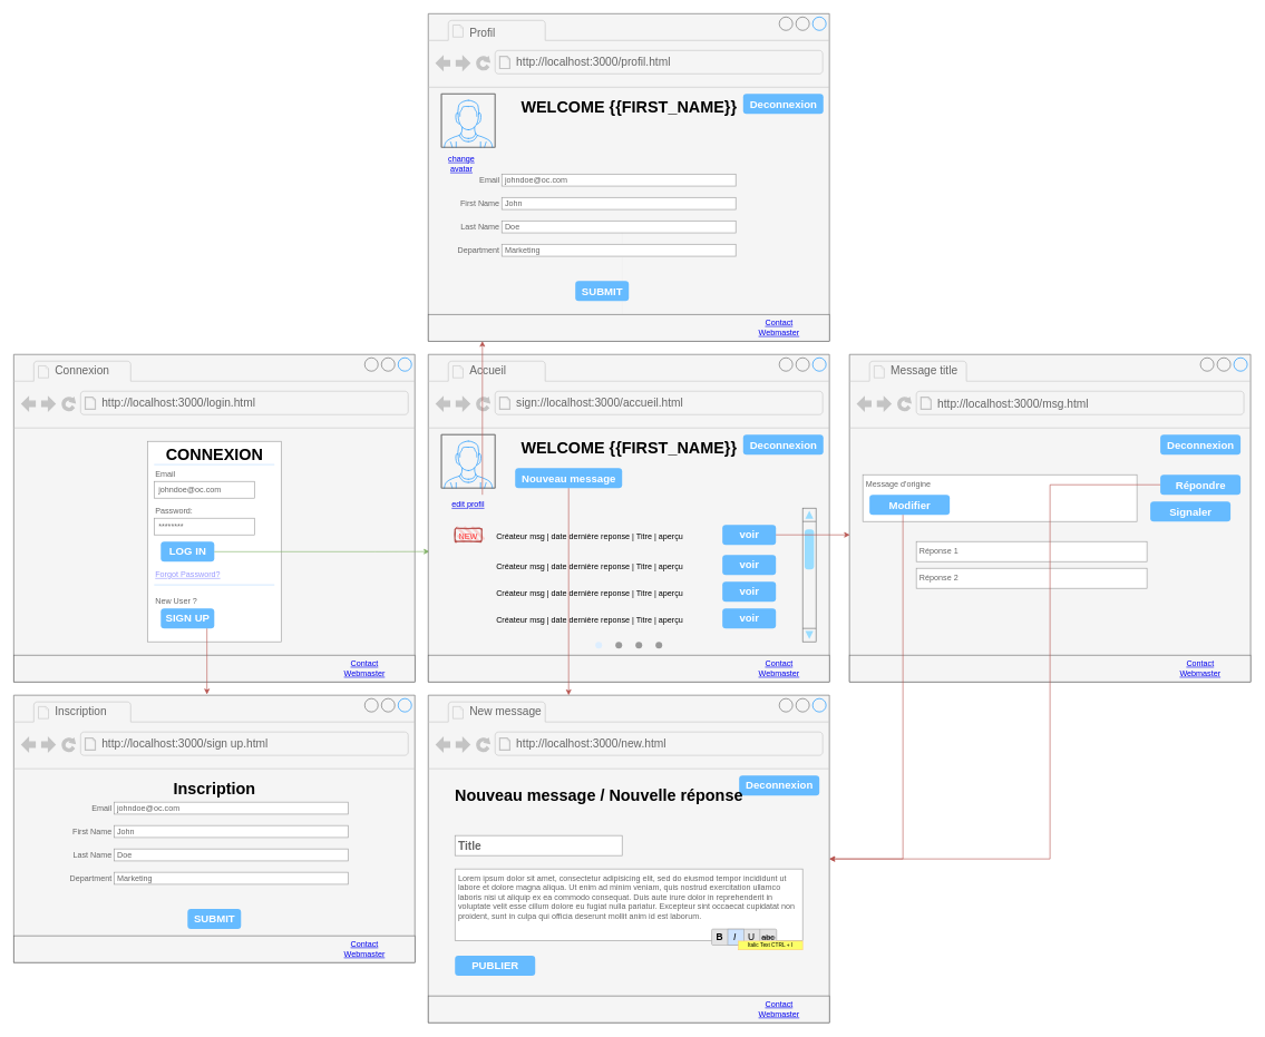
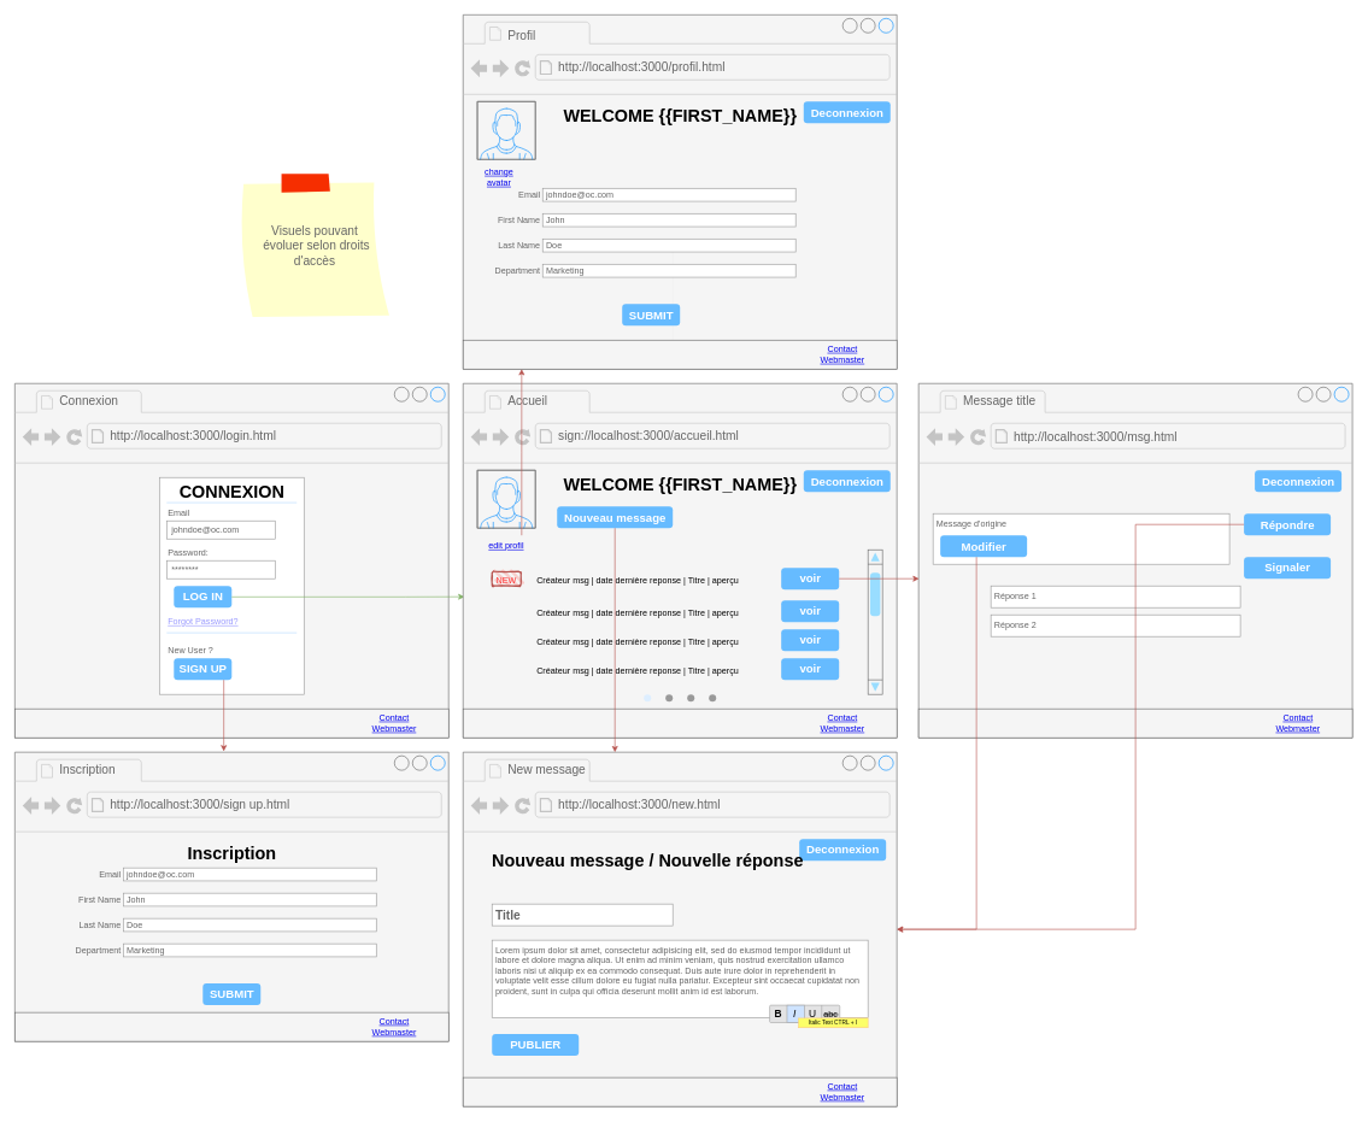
+ <mxCell id="105" value="Visuels pouvant&lt;br&gt;&amp;nbsp;évoluer selon droits&lt;br&gt;d'accès" style="strokeWidth=1;shadow=0;dashed=0;align=center;html=1;shape=mxgraph.mockup.text.stickyNote2;fontColor=#666666;mainText=;fontSize=17;whiteSpace=wrap;fillColor=#ffffcc;strokeColor=#F62E00;labelBackgroundColor=none;" parent="1" vertex="1"><mxGeometry x="330" y="240" width="210" height="200" as="geometry" /></mxCell>
- <mxCell id="67" value="Répondre" style="strokeWidth=1;shadow=0;dashed=0;align=center;html=1;shape=mxgraph.mockup.forms.rrect;rSize=5;strokeColor=none;fontColor=#ffffff;fillColor=#66bbff;fontSize=16;fontStyle=1;" parent="58" vertex="1"><mxGeometry x="465" y="180" width="120" height="30" as="geometry" /></mxCell>
+ <mxCell id="67" value="Répondre" style="strokeWidth=1;shadow=0;dashed=0;align=center;html=1;shape=mxgraph.mockup.forms.rrect;rSize=5;strokeColor=none;fontColor=#ffffff;fillColor=#66bbff;fontSize=16;fontStyle=1;" parent="58" vertex="1"><mxGeometry x="450" y="180" width="120" height="30" as="geometry" /></mxCell>
- <mxCell id="66" value="Signaler" style="strokeWidth=1;shadow=0;dashed=0;align=center;html=1;shape=mxgraph.mockup.forms.rrect;rSize=5;strokeColor=none;fontColor=#ffffff;fillColor=#66bbff;fontSize=16;fontStyle=1;" parent="58" vertex="1"><mxGeometry x="450" y="220" width="120" height="30" as="geometry" /></mxCell>
+ <mxCell id="66" value="Signaler" style="strokeWidth=1;shadow=0;dashed=0;align=center;html=1;shape=mxgraph.mockup.forms.rrect;rSize=5;strokeColor=none;fontColor=#ffffff;fillColor=#66bbff;fontSize=16;fontStyle=1;" parent="58" vertex="1"><mxGeometry x="450" y="240" width="120" height="30" as="geometry" /></mxCell>
